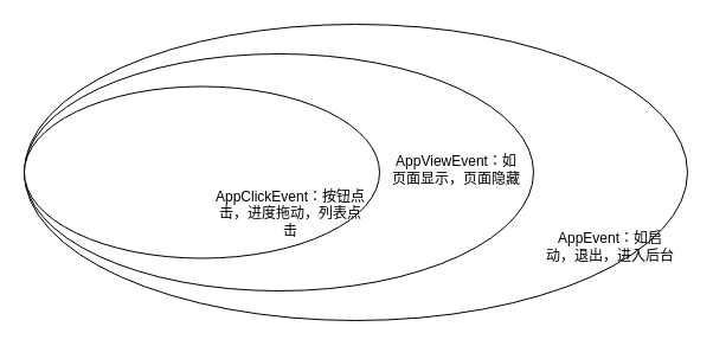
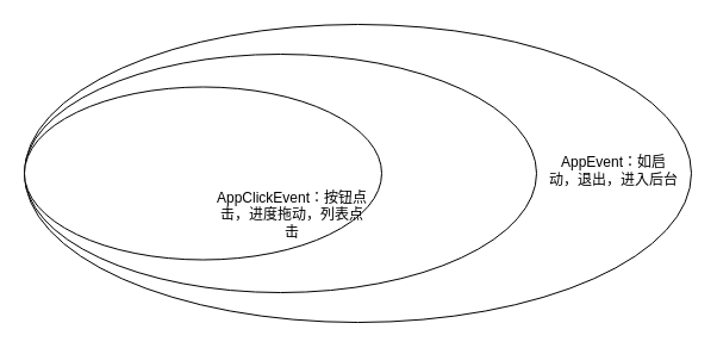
- <mxCell id="6" value="AppViewEvent：如页面显示，页面隐藏" style="text;html=1;strokeColor=none;fillColor=none;align=center;verticalAlign=middle;whiteSpace=wrap;rounded=0;" vertex="1" parent="1"><mxGeometry x="330" y="120" width="110" height="45" as="geometry" /></mxCell>
- <mxCell id="5" value="AppEvent：如启动，退出，进入后台" style="text;html=1;strokeColor=none;fillColor=none;align=center;verticalAlign=middle;whiteSpace=wrap;rounded=0;" vertex="1" parent="1"><mxGeometry x="460" y="185" width="110" height="45" as="geometry" /></mxCell>
+ <mxCell id="5" value="AppEvent：如启动，退出，进入后台" style="text;html=1;strokeColor=none;fillColor=none;align=center;verticalAlign=middle;whiteSpace=wrap;rounded=0;" vertex="1" parent="1"><mxGeometry x="460" y="120" width="110" height="45" as="geometry" /></mxCell>
